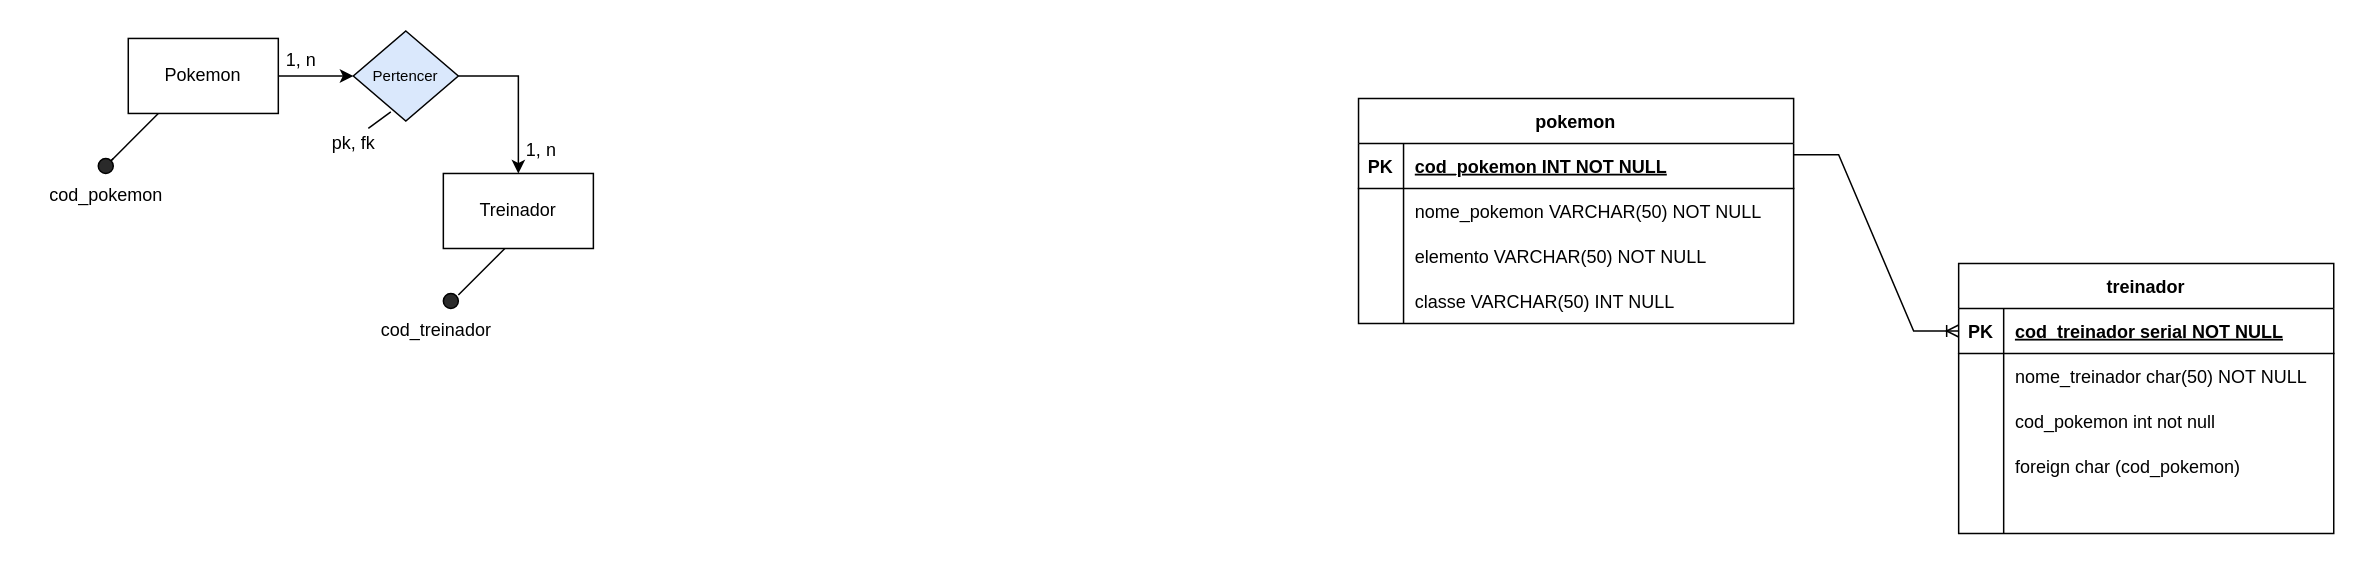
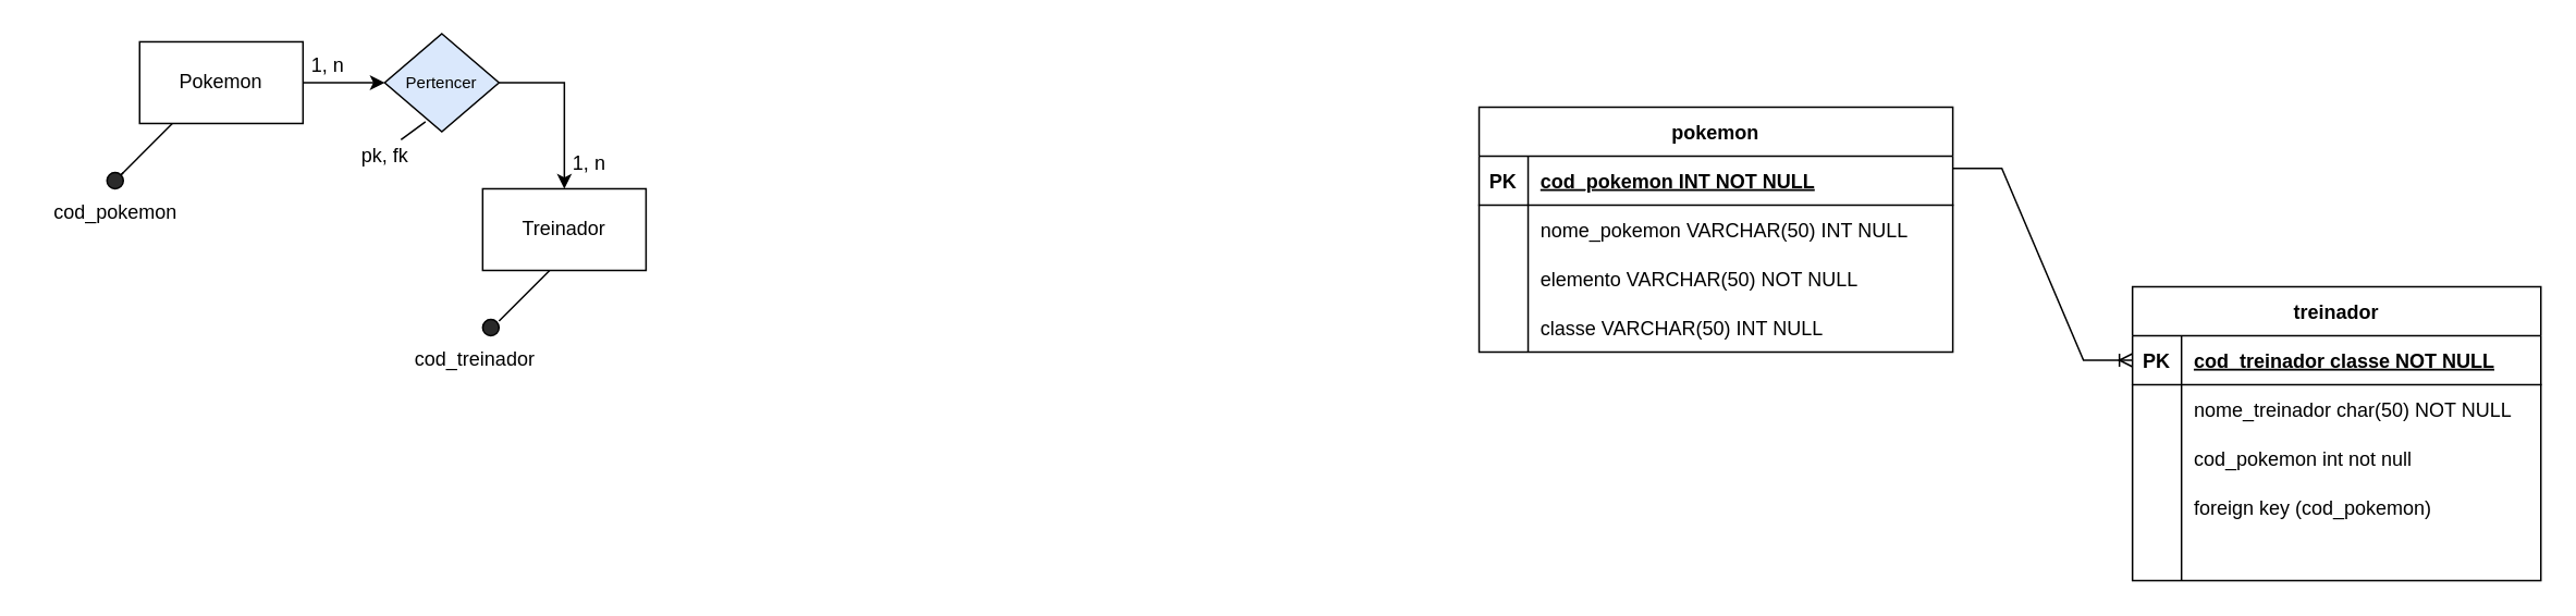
- <mxCell id="24" value="nome_pokemon VARCHAR(50) NOT NULL" style="shape=partialRectangle;overflow=hidden;connectable=0;fillColor=none;align=left;strokeColor=inherit;top=0;left=0;bottom=0;right=0;spacingLeft=6;" vertex="1" parent="22"><mxGeometry x="30" width="260" height="30" as="geometry"><mxRectangle width="260" height="30" as="alternateBounds" /></mxGeometry></mxCell>
+ <mxCell id="24" value="nome_pokemon VARCHAR(50) INT NULL" style="shape=partialRectangle;overflow=hidden;connectable=0;fillColor=none;align=left;strokeColor=inherit;top=0;left=0;bottom=0;right=0;spacingLeft=6;" vertex="1" parent="22"><mxGeometry x="30" width="260" height="30" as="geometry"><mxRectangle width="260" height="30" as="alternateBounds" /></mxGeometry></mxCell>
- <mxCell id="36" value="cod_treinador serial NOT NULL " style="shape=partialRectangle;overflow=hidden;connectable=0;fillColor=none;align=left;strokeColor=inherit;top=0;left=0;bottom=0;right=0;spacingLeft=6;fontStyle=5;" vertex="1" parent="34"><mxGeometry x="30" width="220" height="30" as="geometry"><mxRectangle width="220" height="30" as="alternateBounds" /></mxGeometry></mxCell>
+ <mxCell id="36" value="cod_treinador classe NOT NULL " style="shape=partialRectangle;overflow=hidden;connectable=0;fillColor=none;align=left;strokeColor=inherit;top=0;left=0;bottom=0;right=0;spacingLeft=6;fontStyle=5;" vertex="1" parent="34"><mxGeometry x="30" width="220" height="30" as="geometry"><mxRectangle width="220" height="30" as="alternateBounds" /></mxGeometry></mxCell>
- <mxCell id="45" value="foreign char (cod_pokemon)" style="shape=partialRectangle;overflow=hidden;connectable=0;fillColor=none;align=left;strokeColor=inherit;top=0;left=0;bottom=0;right=0;spacingLeft=6;" vertex="1" parent="43"><mxGeometry x="30" width="220" height="30" as="geometry"><mxRectangle width="220" height="30" as="alternateBounds" /></mxGeometry></mxCell>
+ <mxCell id="45" value="foreign key (cod_pokemon)" style="shape=partialRectangle;overflow=hidden;connectable=0;fillColor=none;align=left;strokeColor=inherit;top=0;left=0;bottom=0;right=0;spacingLeft=6;" vertex="1" parent="43"><mxGeometry x="30" width="220" height="30" as="geometry"><mxRectangle width="220" height="30" as="alternateBounds" /></mxGeometry></mxCell>
